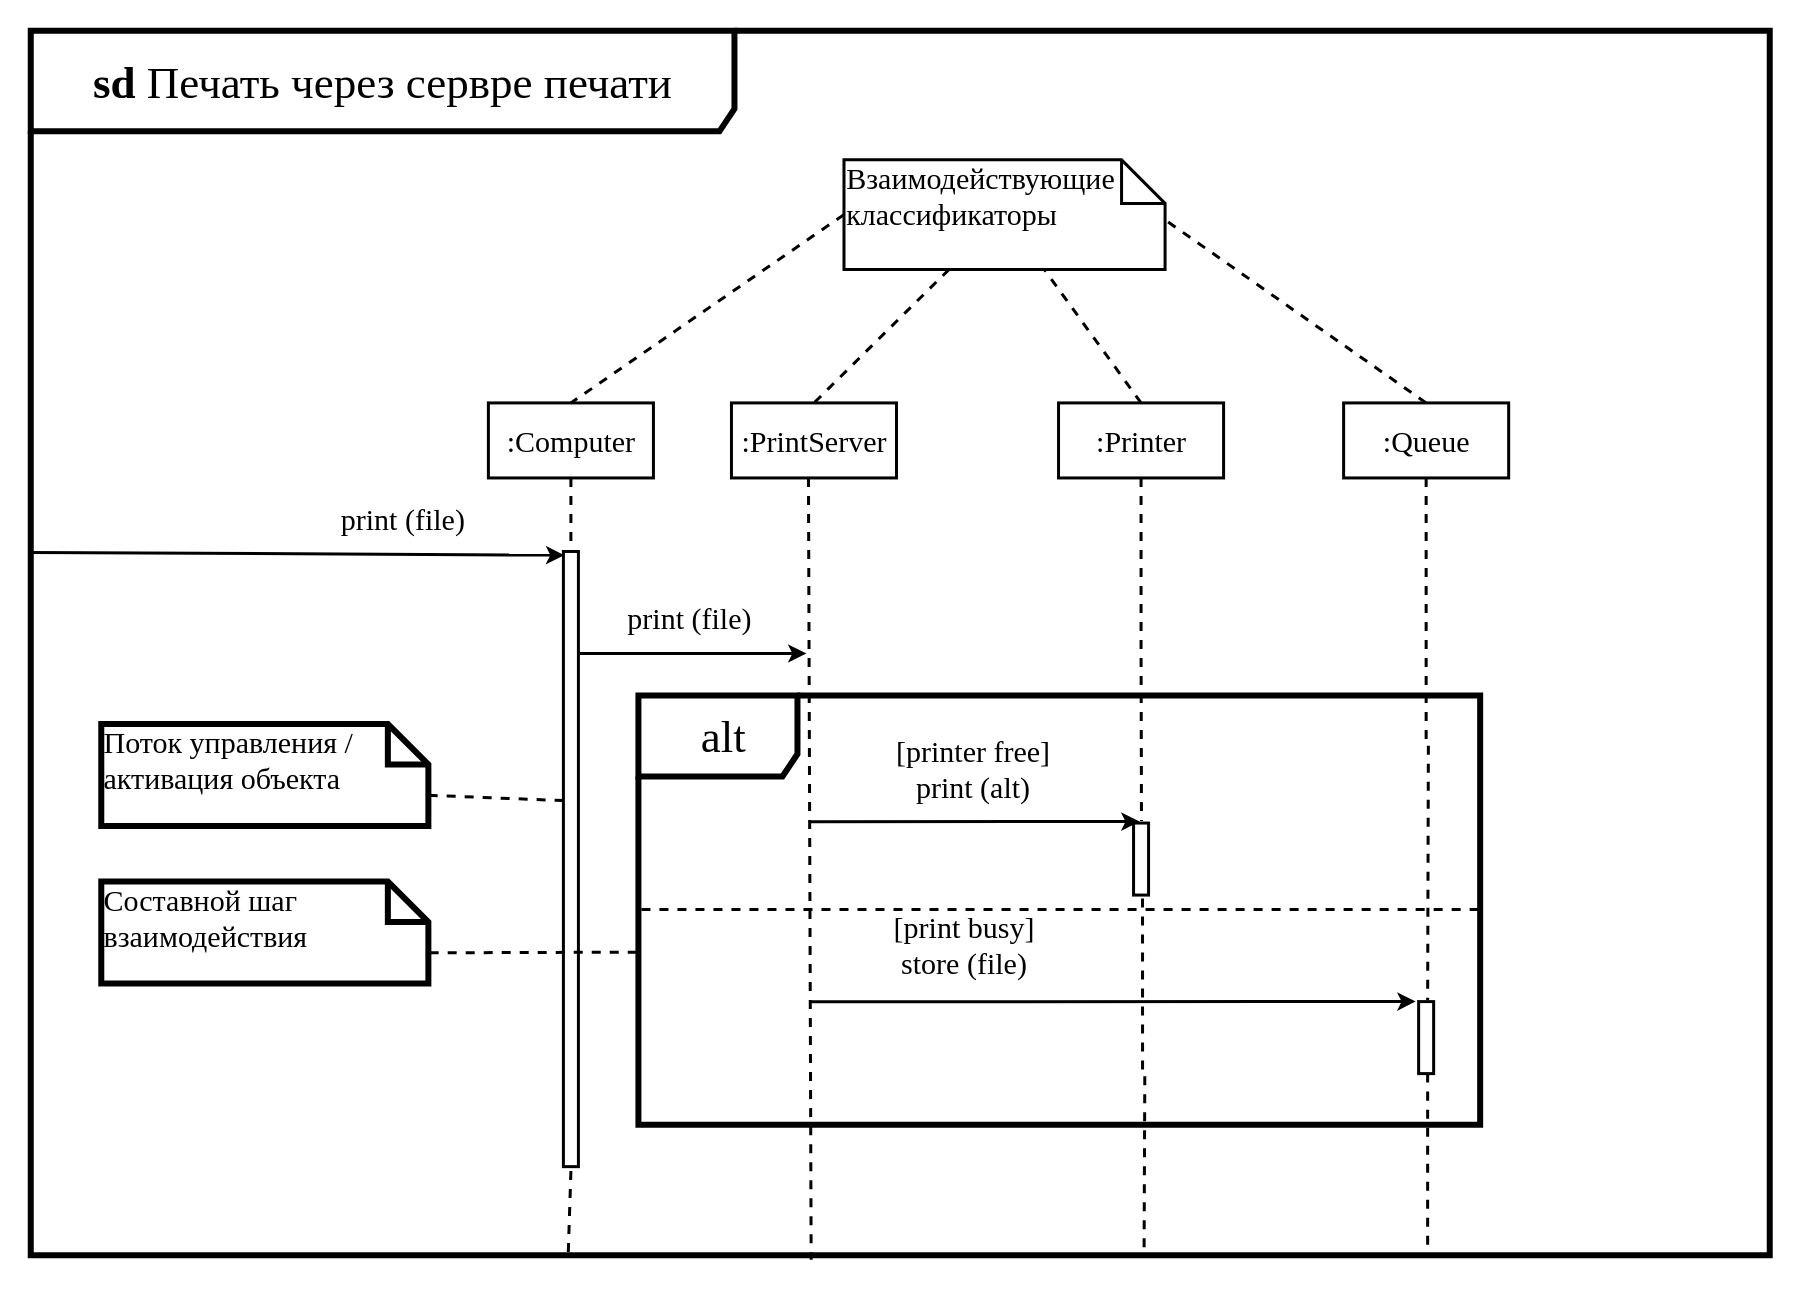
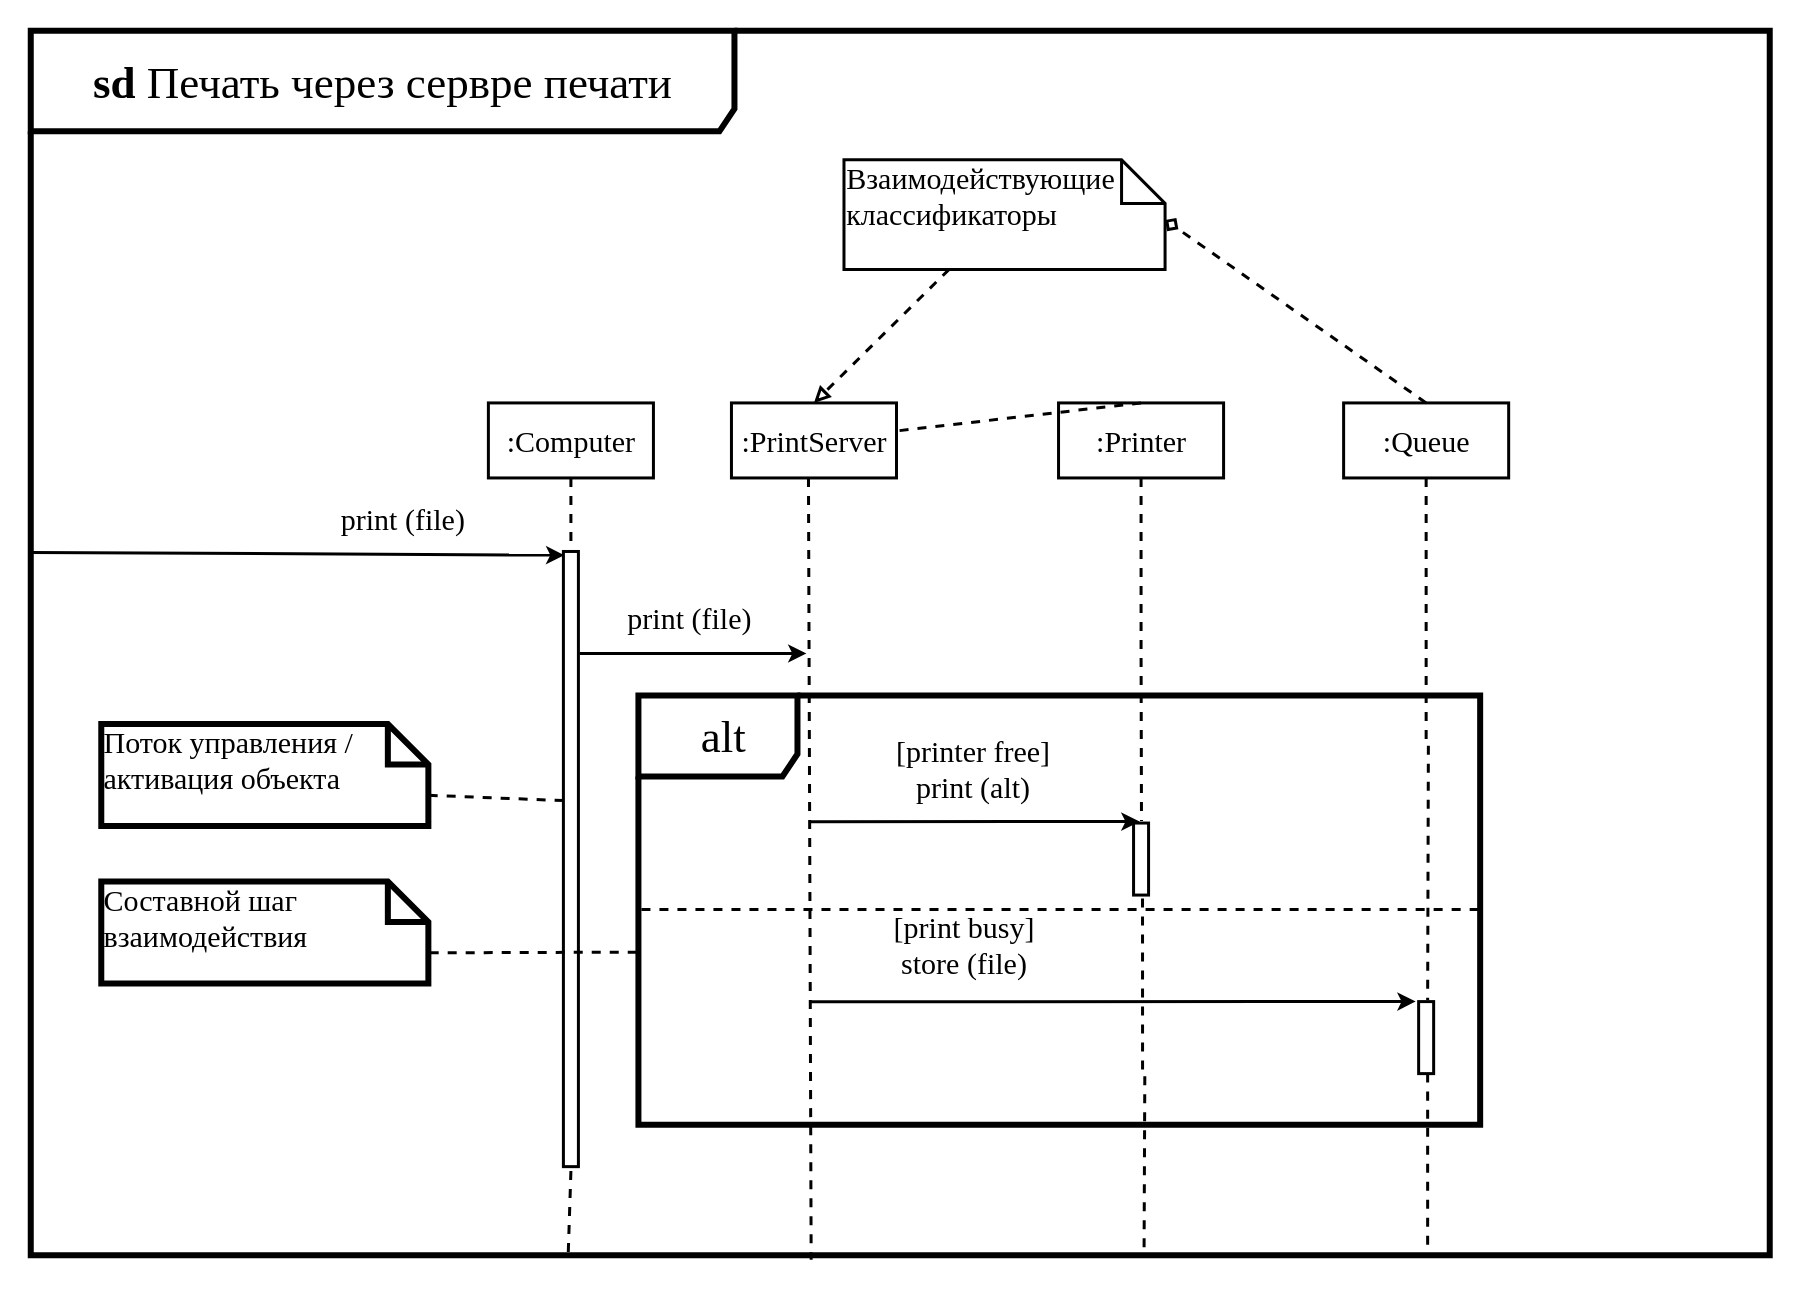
- <mxCell id="9" style="edgeStyle=none;rounded=0;orthogonalLoop=1;jettySize=auto;html=1;exitX=0.5;exitY=0;exitDx=0;exitDy=0;entryX=1;entryY=0.548;entryDx=0;entryDy=0;entryPerimeter=0;dashed=1;endArrow=none;endFill=0;strokeColor=#000000;strokeWidth=2;fontFamily=Times New Roman;fontSize=20;fontColor=#000000;" parent="1" source="10" target="13" edge="1"><mxGeometry relative="1" as="geometry" /></mxCell>
+ <mxCell id="9" style="edgeStyle=none;rounded=0;orthogonalLoop=1;jettySize=auto;html=1;exitX=0.5;exitY=0;exitDx=0;exitDy=0;entryX=1;entryY=0.548;entryDx=0;entryDy=0;entryPerimeter=0;dashed=1;endArrow=diamond;endFill=0;strokeColor=#000000;strokeWidth=2;fontFamily=Times New Roman;fontSize=20;fontColor=#000000;" parent="1" source="10" target="13" edge="1"><mxGeometry relative="1" as="geometry" /></mxCell>
- <mxCell id="11" style="rounded=0;orthogonalLoop=1;jettySize=auto;html=1;exitX=0;exitY=0.5;exitDx=0;exitDy=0;exitPerimeter=0;entryX=0.5;entryY=0;entryDx=0;entryDy=0;fontFamily=Times New Roman;fontSize=20;fontColor=#000000;strokeColor=#000000;strokeWidth=2;endArrow=none;endFill=0;dashed=1;" parent="1" source="13" target="4" edge="1"><mxGeometry relative="1" as="geometry" /></mxCell>
- <mxCell id="6" style="edgeStyle=none;rounded=0;orthogonalLoop=1;jettySize=auto;html=1;exitX=0.5;exitY=0;exitDx=0;exitDy=0;dashed=1;endArrow=none;endFill=0;strokeColor=#000000;strokeWidth=2;fontFamily=Times New Roman;fontSize=20;fontColor=#000000;" parent="1" source="8" target="13" edge="1"><mxGeometry relative="1" as="geometry" /></mxCell>
+ <mxCell id="6" style="edgeStyle=none;rounded=0;orthogonalLoop=1;jettySize=auto;html=1;exitX=0.5;exitY=0;exitDx=0;exitDy=0;dashed=1;endArrow=none;endFill=0;strokeColor=#000000;strokeWidth=2;fontFamily=Times New Roman;fontSize=20;fontColor=#000000;" parent="1" source="8" target="5" edge="1"><mxGeometry relative="1" as="geometry" /></mxCell>
- <mxCell id="12" style="edgeStyle=none;rounded=0;orthogonalLoop=1;jettySize=auto;html=1;entryX=0.5;entryY=0;entryDx=0;entryDy=0;dashed=1;endArrow=none;endFill=0;strokeColor=#000000;strokeWidth=2;fontFamily=Times New Roman;fontSize=20;fontColor=#000000;" parent="1" source="13" target="5" edge="1"><mxGeometry relative="1" as="geometry" /></mxCell>
+ <mxCell id="12" style="edgeStyle=none;rounded=0;orthogonalLoop=1;jettySize=auto;html=1;entryX=0.5;entryY=0;entryDx=0;entryDy=0;dashed=1;endArrow=block;endFill=0;strokeColor=#000000;strokeWidth=2;fontFamily=Times New Roman;fontSize=20;fontColor=#000000;" parent="1" source="13" target="5" edge="1"><mxGeometry relative="1" as="geometry" /></mxCell>
